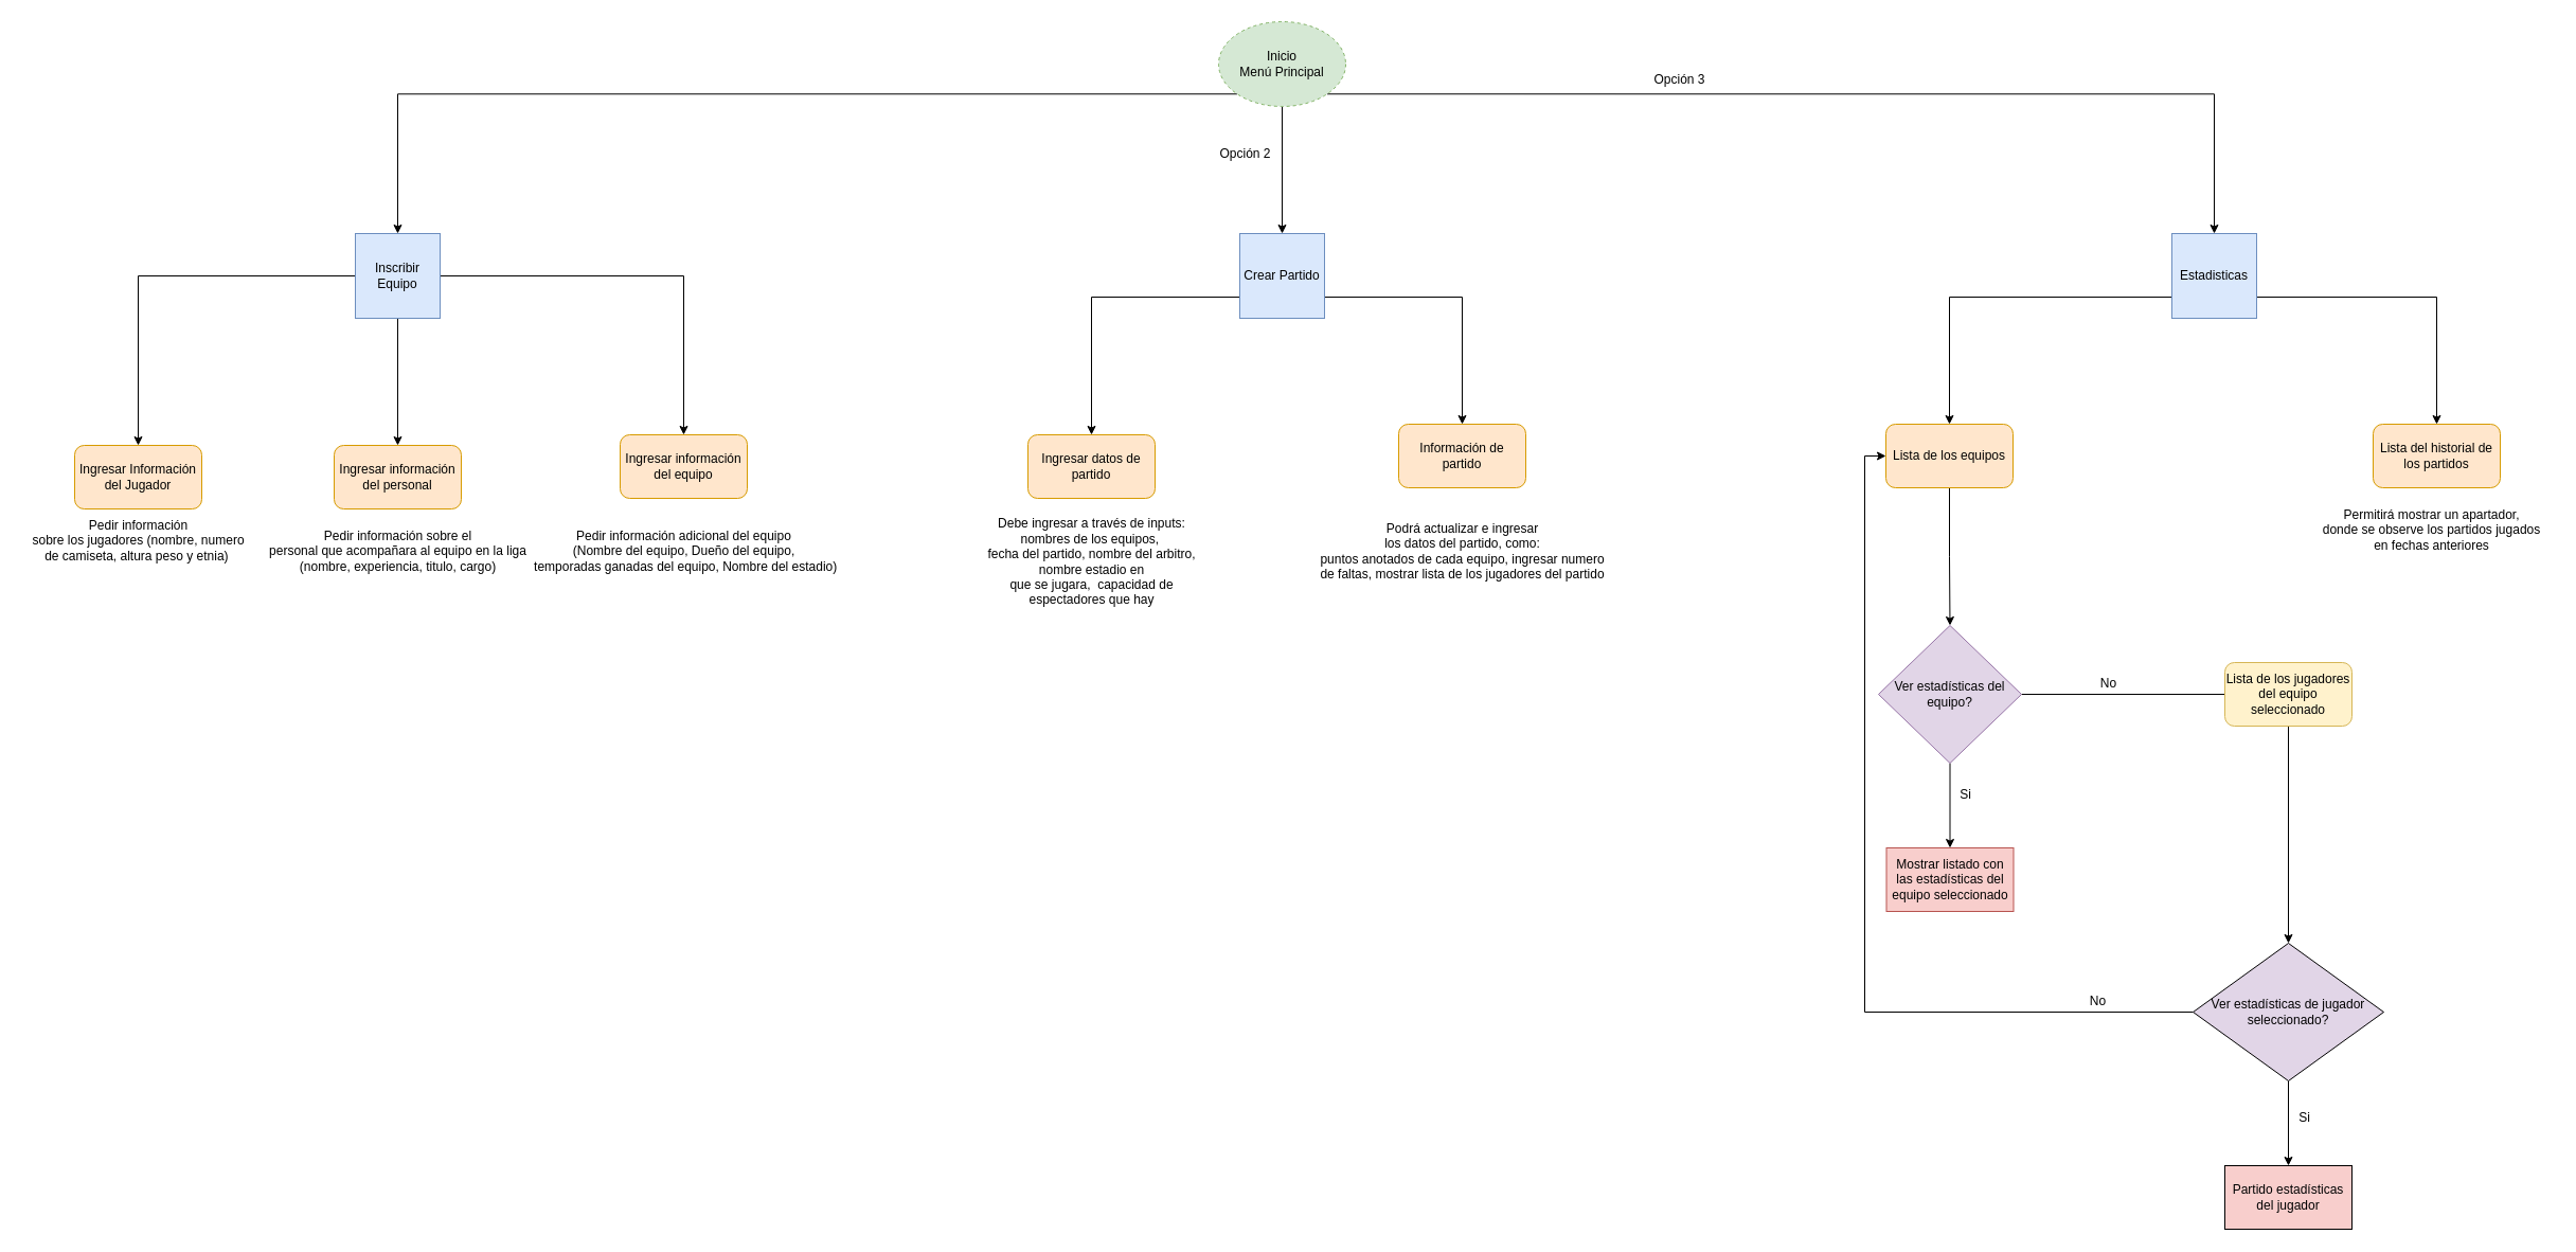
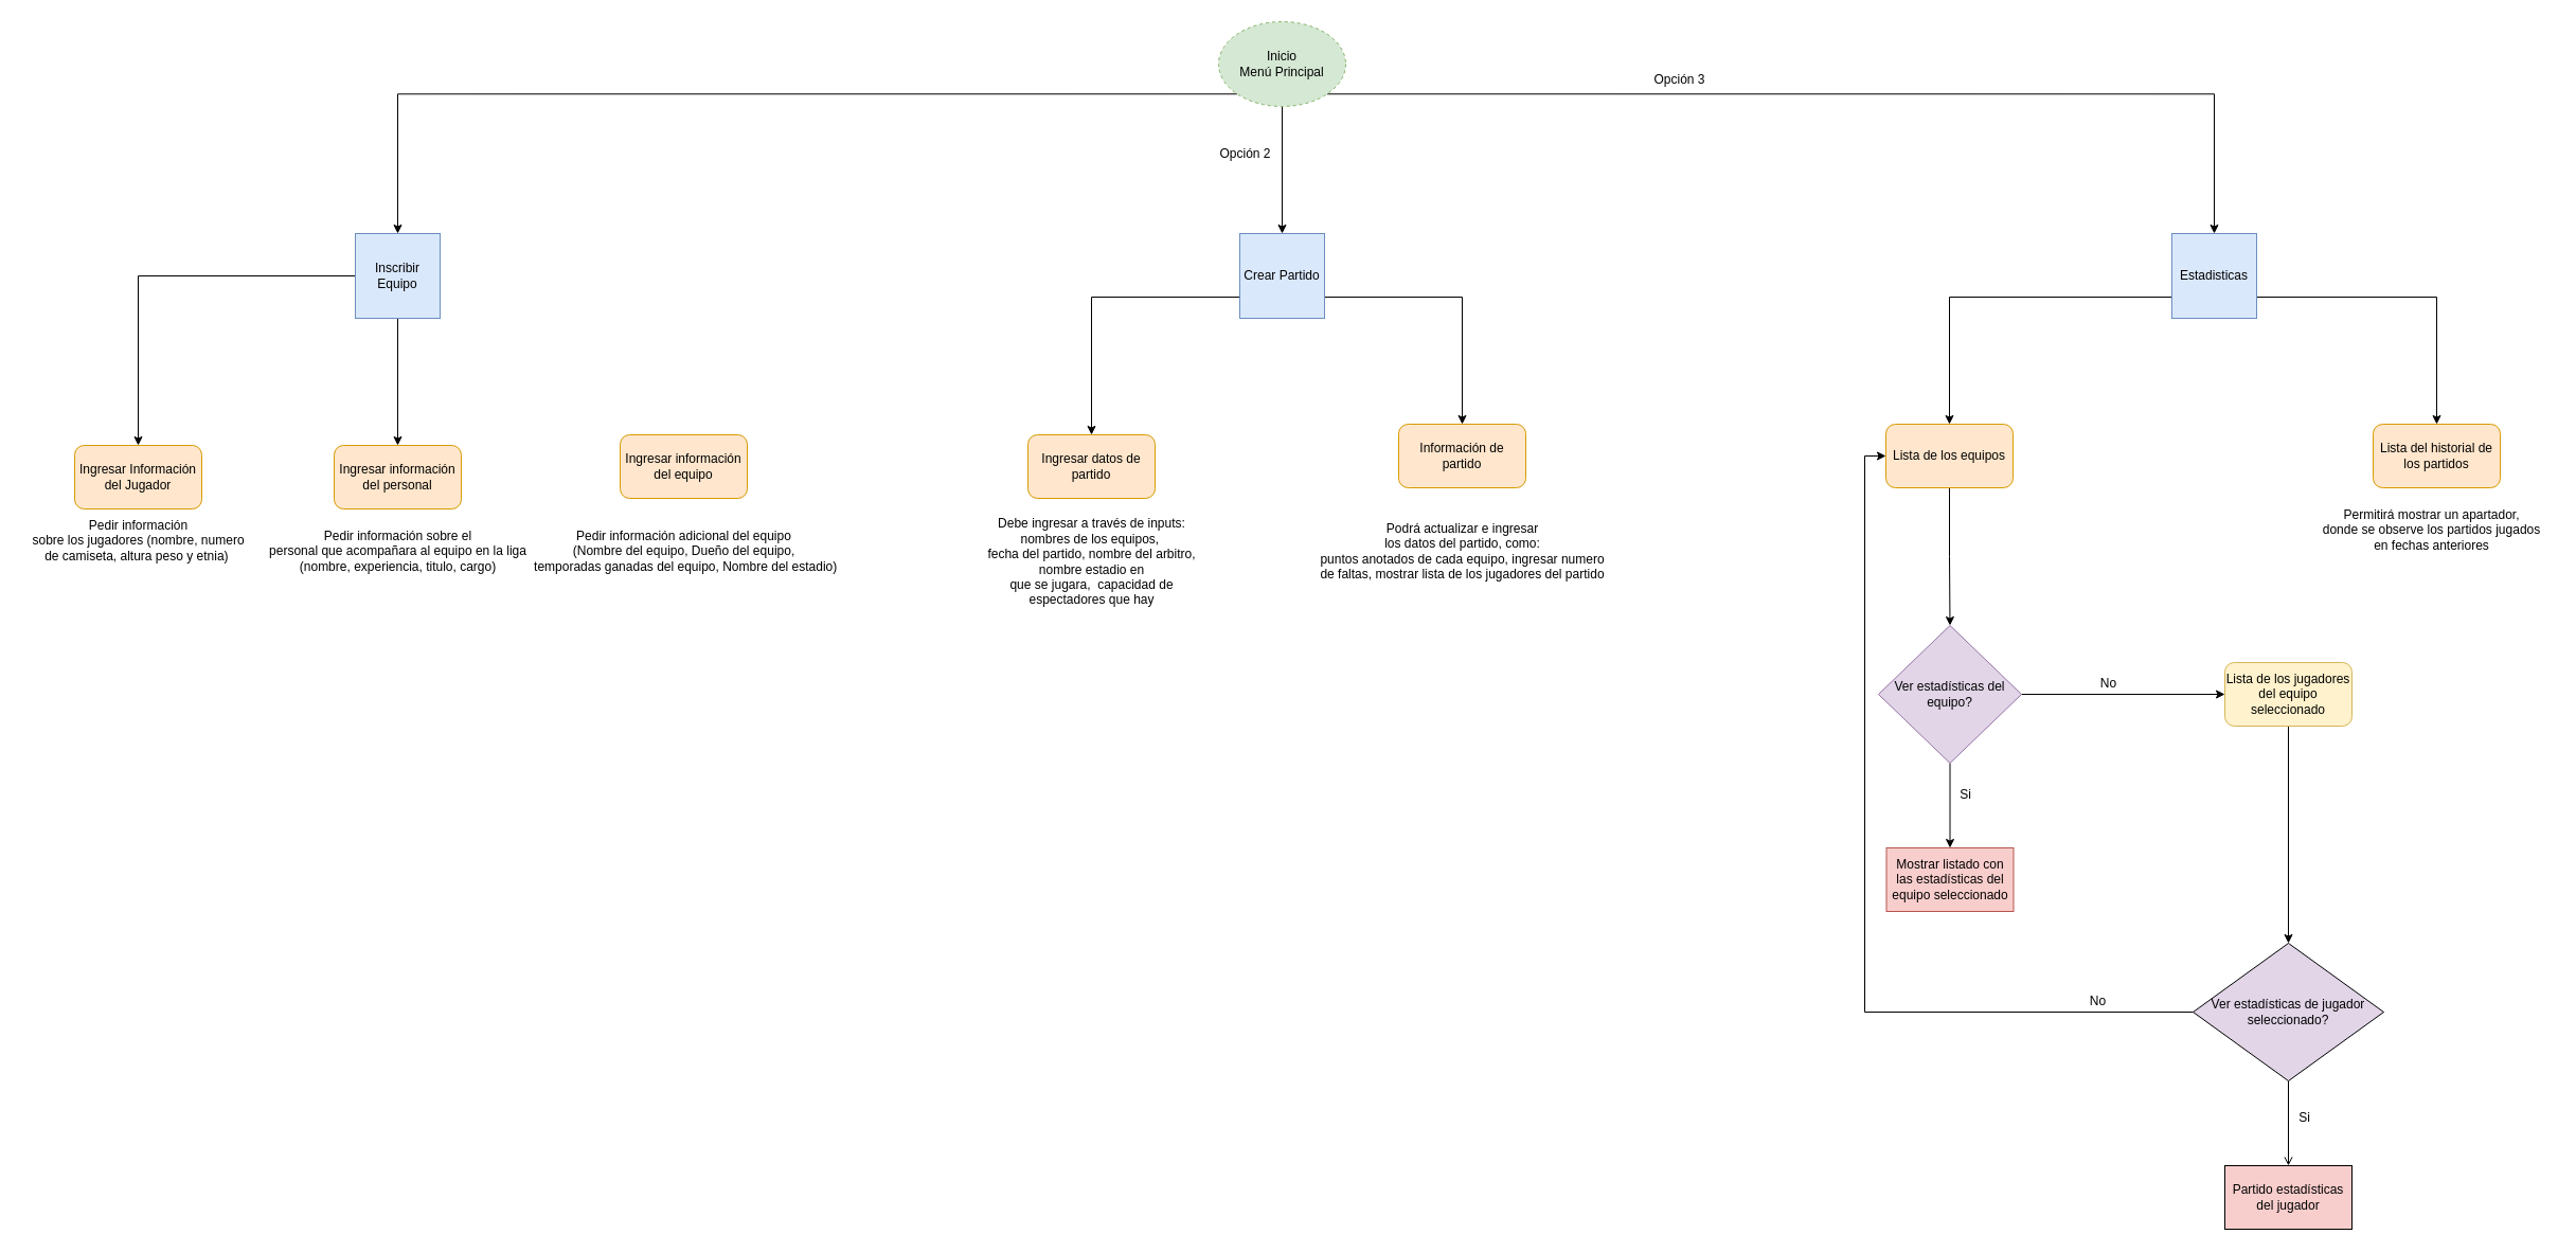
- <mxCell id="8" style="edgeStyle=orthogonalEdgeStyle;rounded=0;orthogonalLoop=1;jettySize=auto;html=1;exitX=1;exitY=0.5;exitDx=0;exitDy=0;entryX=0.5;entryY=0;entryDx=0;entryDy=0;" edge="1" parent="1" source="9" target="22"><mxGeometry relative="1" as="geometry" /></mxCell>
- <mxCell id="31" style="edgeStyle=orthogonalEdgeStyle;rounded=0;orthogonalLoop=1;jettySize=auto;html=1;exitX=1;exitY=0.5;exitDx=0;exitDy=0;entryX=0;entryY=0.5;entryDx=0;entryDy=0;endArrow=none;" edge="1" parent="1" source="32" target="39"><mxGeometry relative="1" as="geometry"><mxPoint x="2080" y="655.077" as="targetPoint" /></mxGeometry></mxCell>
+ <mxCell id="31" style="edgeStyle=orthogonalEdgeStyle;rounded=0;orthogonalLoop=1;jettySize=auto;html=1;exitX=1;exitY=0.5;exitDx=0;exitDy=0;entryX=0;entryY=0.5;entryDx=0;entryDy=0;" edge="1" parent="1" source="32" target="39"><mxGeometry relative="1" as="geometry"><mxPoint x="2080" y="655.077" as="targetPoint" /></mxGeometry></mxCell>
- <mxCell id="40" style="edgeStyle=orthogonalEdgeStyle;rounded=0;orthogonalLoop=1;jettySize=auto;html=1;exitX=0.5;exitY=1;exitDx=0;exitDy=0;entryX=0.5;entryY=0;entryDx=0;entryDy=0;" edge="1" parent="1" source="42" target="43"><mxGeometry relative="1" as="geometry" /></mxCell>
+ <mxCell id="40" style="edgeStyle=orthogonalEdgeStyle;rounded=0;orthogonalLoop=1;jettySize=auto;html=1;exitX=0.5;exitY=1;exitDx=0;exitDy=0;entryX=0.5;entryY=0;entryDx=0;entryDy=0;endArrow=open;" edge="1" parent="1" source="42" target="43"><mxGeometry relative="1" as="geometry" /></mxCell>
